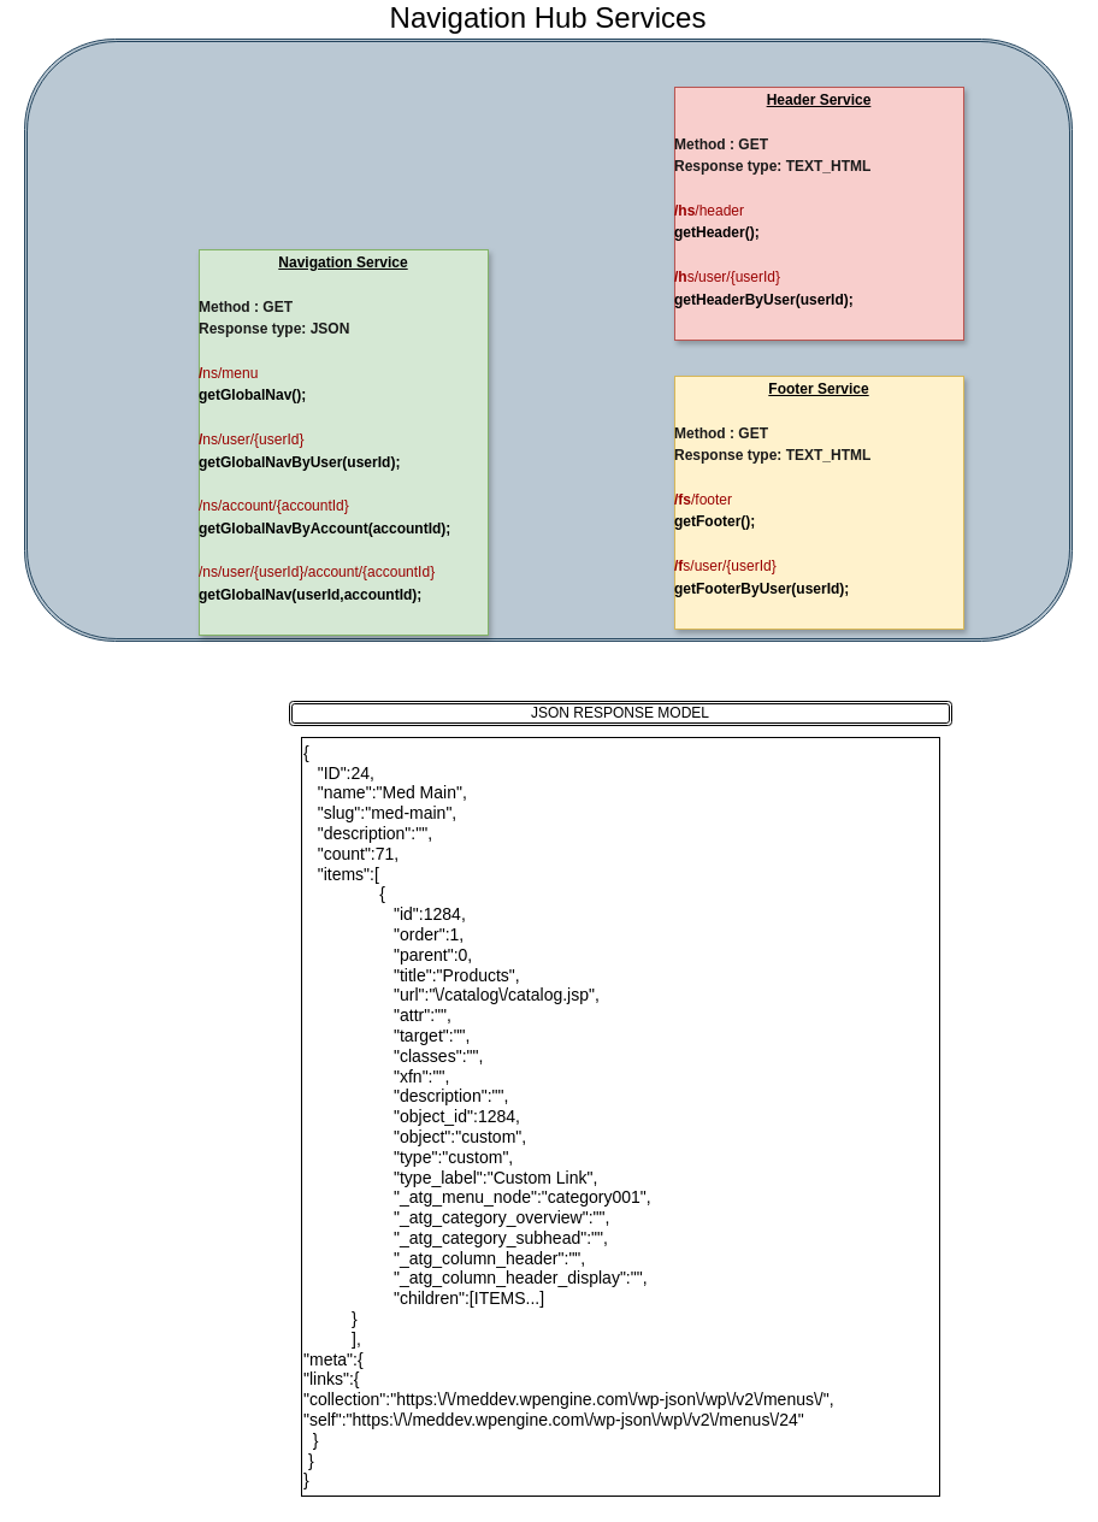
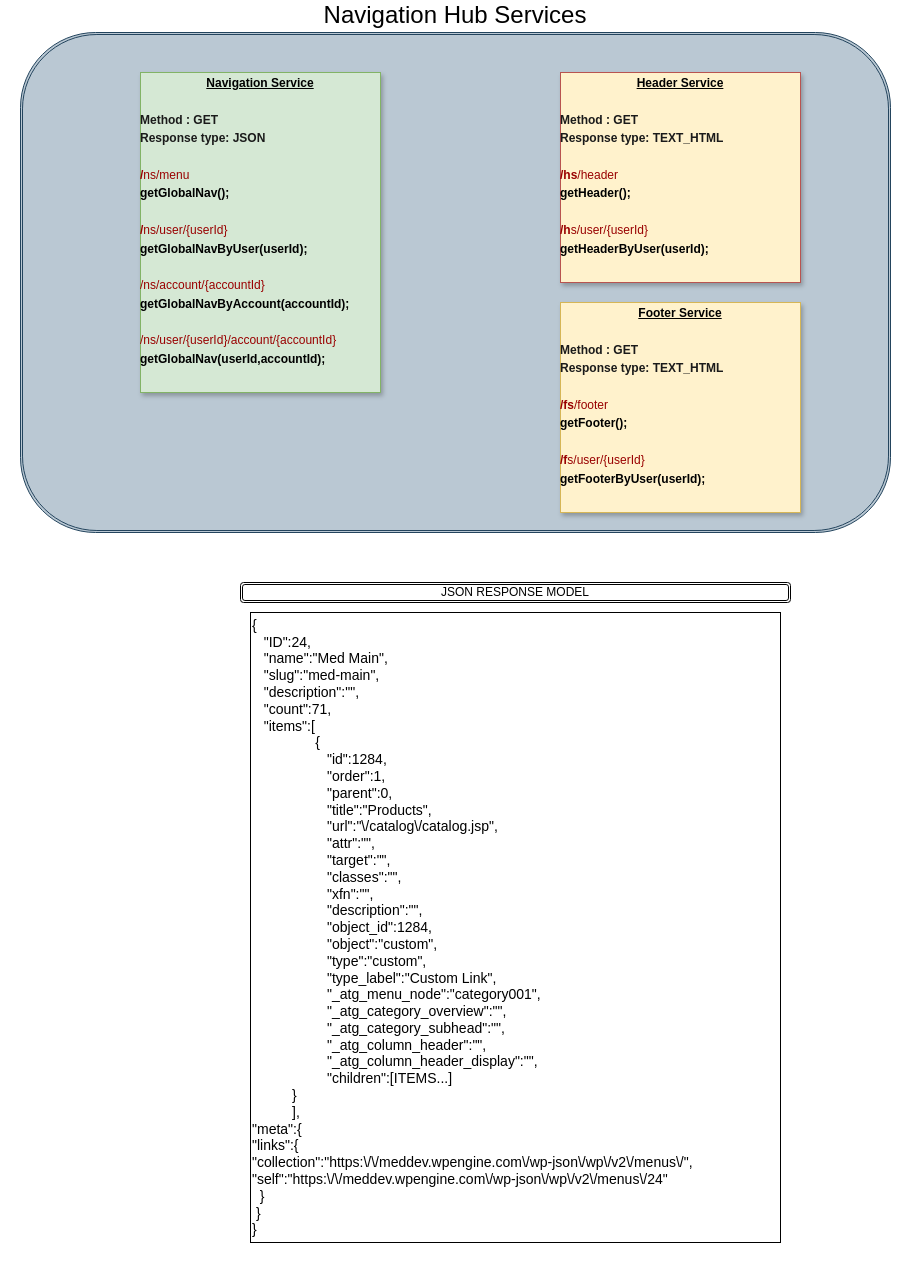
- <mxCell id="4" value="&lt;p style=&quot;margin: 4px 0px 0px ; text-align: center&quot;&gt;&lt;b&gt;&lt;u&gt;Header Service&lt;/u&gt;&lt;/b&gt;&lt;/p&gt;&lt;p style=&quot;margin: 4px 0px 0px ; text-align: center&quot;&gt;&lt;b&gt;&lt;u&gt;&lt;br&gt;&lt;/u&gt;&lt;/b&gt;&lt;/p&gt;&lt;p style=&quot;margin: 4px 0px 0px&quot;&gt;&lt;b&gt;&lt;font color=&quot;#1a1a1a&quot;&gt;Method : GET&lt;/font&gt;&lt;/b&gt;&lt;/p&gt;&lt;p style=&quot;margin: 4px 0px 0px&quot;&gt;&lt;b&gt;&lt;font color=&quot;#1a1a1a&quot;&gt;Response type: TEXT_HTML&lt;/font&gt;&lt;/b&gt;&lt;/p&gt;&lt;p style=&quot;margin: 0px ; margin-top: 4px ; text-align: center ; text-decoration: underline&quot;&gt;&lt;b&gt;&lt;br&gt;&lt;/b&gt;&lt;/p&gt;&lt;p style=&quot;margin: 4px 0px 0px&quot;&gt;&lt;font color=&quot;#990000&quot;&gt;&lt;b&gt;/hs&lt;/b&gt;/header&lt;/font&gt;&lt;/p&gt;&lt;p style=&quot;margin: 4px 0px 0px&quot;&gt;&lt;b&gt;getHeader();&lt;/b&gt;&lt;/p&gt;&lt;p style=&quot;margin: 4px 0px 0px&quot;&gt;&lt;b&gt;&lt;br&gt;&lt;/b&gt;&lt;/p&gt;&lt;p style=&quot;margin: 4px 0px 0px&quot;&gt;&lt;font color=&quot;#990000&quot;&gt;&lt;b&gt;/h&lt;/b&gt;s/user/{userId}&lt;/font&gt;&lt;/p&gt;&lt;p style=&quot;margin: 4px 0px 0px&quot;&gt;&lt;b&gt;getHeaderByUser(userId);&lt;/b&gt;&lt;/p&gt;&lt;p style=&quot;margin: 4px 0px 0px&quot;&gt;&lt;b&gt;&lt;br&gt;&lt;/b&gt;&lt;/p&gt;&lt;p style=&quot;margin: 4px 0px 0px&quot;&gt;&lt;br&gt;&lt;/p&gt;" style="verticalAlign=top;align=left;overflow=fill;fontSize=12;fontFamily=Helvetica;html=1;strokeColor=#b85450;shadow=1;fillColor=#f8cecc;" vertex="1" parent="1"><mxGeometry x="560" y="60" width="240" height="210" as="geometry" /></mxCell>
+ <mxCell id="4" value="&lt;p style=&quot;margin: 4px 0px 0px ; text-align: center&quot;&gt;&lt;b&gt;&lt;u&gt;Header Service&lt;/u&gt;&lt;/b&gt;&lt;/p&gt;&lt;p style=&quot;margin: 4px 0px 0px ; text-align: center&quot;&gt;&lt;b&gt;&lt;u&gt;&lt;br&gt;&lt;/u&gt;&lt;/b&gt;&lt;/p&gt;&lt;p style=&quot;margin: 4px 0px 0px&quot;&gt;&lt;b&gt;&lt;font color=&quot;#1a1a1a&quot;&gt;Method : GET&lt;/font&gt;&lt;/b&gt;&lt;/p&gt;&lt;p style=&quot;margin: 4px 0px 0px&quot;&gt;&lt;b&gt;&lt;font color=&quot;#1a1a1a&quot;&gt;Response type: TEXT_HTML&lt;/font&gt;&lt;/b&gt;&lt;/p&gt;&lt;p style=&quot;margin: 0px ; margin-top: 4px ; text-align: center ; text-decoration: underline&quot;&gt;&lt;b&gt;&lt;br&gt;&lt;/b&gt;&lt;/p&gt;&lt;p style=&quot;margin: 4px 0px 0px&quot;&gt;&lt;font color=&quot;#990000&quot;&gt;&lt;b&gt;/hs&lt;/b&gt;/header&lt;/font&gt;&lt;/p&gt;&lt;p style=&quot;margin: 4px 0px 0px&quot;&gt;&lt;b&gt;getHeader();&lt;/b&gt;&lt;/p&gt;&lt;p style=&quot;margin: 4px 0px 0px&quot;&gt;&lt;b&gt;&lt;br&gt;&lt;/b&gt;&lt;/p&gt;&lt;p style=&quot;margin: 4px 0px 0px&quot;&gt;&lt;font color=&quot;#990000&quot;&gt;&lt;b&gt;/h&lt;/b&gt;s/user/{userId}&lt;/font&gt;&lt;/p&gt;&lt;p style=&quot;margin: 4px 0px 0px&quot;&gt;&lt;b&gt;getHeaderByUser(userId);&lt;/b&gt;&lt;/p&gt;&lt;p style=&quot;margin: 4px 0px 0px&quot;&gt;&lt;b&gt;&lt;br&gt;&lt;/b&gt;&lt;/p&gt;&lt;p style=&quot;margin: 4px 0px 0px&quot;&gt;&lt;br&gt;&lt;/p&gt;" style="verticalAlign=top;align=left;overflow=fill;fontSize=12;fontFamily=Helvetica;html=1;strokeColor=#b85450;shadow=1;fillColor=#fff2cc;" vertex="1" parent="1"><mxGeometry x="560" y="60" width="240" height="210" as="geometry" /></mxCell>
- <mxCell id="3" value="&lt;p style=&quot;margin: 4px 0px 0px ; text-align: center&quot;&gt;&lt;b&gt;&lt;u&gt;Navigation Service&lt;/u&gt;&lt;/b&gt;&lt;/p&gt;&lt;p style=&quot;margin: 4px 0px 0px ; text-align: center&quot;&gt;&lt;b&gt;&lt;u&gt;&lt;br&gt;&lt;/u&gt;&lt;/b&gt;&lt;/p&gt;&lt;p style=&quot;margin: 4px 0px 0px&quot;&gt;&lt;b&gt;&lt;font color=&quot;#1a1a1a&quot;&gt;Method : GET&lt;/font&gt;&lt;/b&gt;&lt;/p&gt;&lt;p style=&quot;margin: 4px 0px 0px&quot;&gt;&lt;b&gt;&lt;font color=&quot;#1a1a1a&quot;&gt;Response type: JSON&lt;/font&gt;&lt;/b&gt;&lt;/p&gt;&lt;p style=&quot;margin: 0px ; margin-top: 4px ; text-align: center ; text-decoration: underline&quot;&gt;&lt;b&gt;&lt;br&gt;&lt;/b&gt;&lt;/p&gt;&lt;p style=&quot;margin: 4px 0px 0px&quot;&gt;&lt;font color=&quot;#990000&quot;&gt;&lt;b&gt;/&lt;/b&gt;ns/menu&lt;/font&gt;&lt;/p&gt;&lt;p style=&quot;margin: 4px 0px 0px&quot;&gt;&lt;b&gt;getGlobalNav();&lt;/b&gt;&lt;/p&gt;&lt;p style=&quot;margin: 4px 0px 0px&quot;&gt;&lt;b&gt;&lt;br&gt;&lt;/b&gt;&lt;/p&gt;&lt;p style=&quot;margin: 4px 0px 0px&quot;&gt;&lt;font color=&quot;#990000&quot;&gt;&lt;b&gt;/&lt;/b&gt;ns/user/{userId}&lt;/font&gt;&lt;/p&gt;&lt;p style=&quot;margin: 4px 0px 0px&quot;&gt;&lt;b&gt;getGlobalNavByUser(userId);&lt;/b&gt;&lt;/p&gt;&lt;p style=&quot;margin: 4px 0px 0px&quot;&gt;&lt;b&gt;&lt;br&gt;&lt;/b&gt;&lt;/p&gt;&lt;p style=&quot;margin: 4px 0px 0px&quot;&gt;&lt;font color=&quot;#990000&quot;&gt;/ns/account/{accountId}&lt;/font&gt;&lt;/p&gt;&lt;p style=&quot;margin: 4px 0px 0px&quot;&gt;&lt;b&gt;getGlobalNavByAccount(accountId);&lt;/b&gt;&lt;/p&gt;&lt;p style=&quot;margin: 4px 0px 0px&quot;&gt;&lt;b&gt;&lt;br&gt;&lt;/b&gt;&lt;/p&gt;&lt;p style=&quot;margin: 4px 0px 0px&quot;&gt;&lt;font color=&quot;#990000&quot;&gt;/ns/user/{userId}/account/{accountId}&lt;/font&gt;&lt;/p&gt;&lt;p style=&quot;margin: 4px 0px 0px&quot;&gt;&lt;b&gt;getGlobalNav(userId,accountId);&lt;/b&gt;&lt;/p&gt;" style="verticalAlign=top;align=left;overflow=fill;fontSize=12;fontFamily=Helvetica;html=1;strokeColor=#82b366;shadow=1;fillColor=#d5e8d4;" parent="1" vertex="1"><mxGeometry x="165" y="195" width="240" height="320" as="geometry" /></mxCell>
+ <mxCell id="3" value="&lt;p style=&quot;margin: 4px 0px 0px ; text-align: center&quot;&gt;&lt;b&gt;&lt;u&gt;Navigation Service&lt;/u&gt;&lt;/b&gt;&lt;/p&gt;&lt;p style=&quot;margin: 4px 0px 0px ; text-align: center&quot;&gt;&lt;b&gt;&lt;u&gt;&lt;br&gt;&lt;/u&gt;&lt;/b&gt;&lt;/p&gt;&lt;p style=&quot;margin: 4px 0px 0px&quot;&gt;&lt;b&gt;&lt;font color=&quot;#1a1a1a&quot;&gt;Method : GET&lt;/font&gt;&lt;/b&gt;&lt;/p&gt;&lt;p style=&quot;margin: 4px 0px 0px&quot;&gt;&lt;b&gt;&lt;font color=&quot;#1a1a1a&quot;&gt;Response type: JSON&lt;/font&gt;&lt;/b&gt;&lt;/p&gt;&lt;p style=&quot;margin: 0px ; margin-top: 4px ; text-align: center ; text-decoration: underline&quot;&gt;&lt;b&gt;&lt;br&gt;&lt;/b&gt;&lt;/p&gt;&lt;p style=&quot;margin: 4px 0px 0px&quot;&gt;&lt;font color=&quot;#990000&quot;&gt;&lt;b&gt;/&lt;/b&gt;ns/menu&lt;/font&gt;&lt;/p&gt;&lt;p style=&quot;margin: 4px 0px 0px&quot;&gt;&lt;b&gt;getGlobalNav();&lt;/b&gt;&lt;/p&gt;&lt;p style=&quot;margin: 4px 0px 0px&quot;&gt;&lt;b&gt;&lt;br&gt;&lt;/b&gt;&lt;/p&gt;&lt;p style=&quot;margin: 4px 0px 0px&quot;&gt;&lt;font color=&quot;#990000&quot;&gt;&lt;b&gt;/&lt;/b&gt;ns/user/{userId}&lt;/font&gt;&lt;/p&gt;&lt;p style=&quot;margin: 4px 0px 0px&quot;&gt;&lt;b&gt;getGlobalNavByUser(userId);&lt;/b&gt;&lt;/p&gt;&lt;p style=&quot;margin: 4px 0px 0px&quot;&gt;&lt;b&gt;&lt;br&gt;&lt;/b&gt;&lt;/p&gt;&lt;p style=&quot;margin: 4px 0px 0px&quot;&gt;&lt;font color=&quot;#990000&quot;&gt;/ns/account/{accountId}&lt;/font&gt;&lt;/p&gt;&lt;p style=&quot;margin: 4px 0px 0px&quot;&gt;&lt;b&gt;getGlobalNavByAccount(accountId);&lt;/b&gt;&lt;/p&gt;&lt;p style=&quot;margin: 4px 0px 0px&quot;&gt;&lt;b&gt;&lt;br&gt;&lt;/b&gt;&lt;/p&gt;&lt;p style=&quot;margin: 4px 0px 0px&quot;&gt;&lt;font color=&quot;#990000&quot;&gt;/ns/user/{userId}/account/{accountId}&lt;/font&gt;&lt;/p&gt;&lt;p style=&quot;margin: 4px 0px 0px&quot;&gt;&lt;b&gt;getGlobalNav(userId,accountId);&lt;/b&gt;&lt;/p&gt;" style="verticalAlign=top;align=left;overflow=fill;fontSize=12;fontFamily=Helvetica;html=1;strokeColor=#82b366;shadow=1;fillColor=#d5e8d4;" parent="1" vertex="1"><mxGeometry x="140" y="60" width="240" height="320" as="geometry" /></mxCell>
- <mxCell id="5" value="&lt;p style=&quot;margin: 4px 0px 0px ; text-align: center&quot;&gt;&lt;b&gt;&lt;u&gt;Footer Service&lt;/u&gt;&lt;/b&gt;&lt;/p&gt;&lt;p style=&quot;margin: 4px 0px 0px ; text-align: center&quot;&gt;&lt;b&gt;&lt;u&gt;&lt;br&gt;&lt;/u&gt;&lt;/b&gt;&lt;/p&gt;&lt;p style=&quot;margin: 4px 0px 0px&quot;&gt;&lt;b&gt;&lt;font color=&quot;#1a1a1a&quot;&gt;Method : GET&lt;/font&gt;&lt;/b&gt;&lt;/p&gt;&lt;p style=&quot;margin: 4px 0px 0px&quot;&gt;&lt;b&gt;&lt;font color=&quot;#1a1a1a&quot;&gt;Response type: TEXT_HTML&lt;/font&gt;&lt;/b&gt;&lt;/p&gt;&lt;p style=&quot;margin: 0px ; margin-top: 4px ; text-align: center ; text-decoration: underline&quot;&gt;&lt;b&gt;&lt;br&gt;&lt;/b&gt;&lt;/p&gt;&lt;p style=&quot;margin: 4px 0px 0px&quot;&gt;&lt;font color=&quot;#990000&quot;&gt;&lt;b&gt;/fs&lt;/b&gt;/footer&lt;/font&gt;&lt;/p&gt;&lt;p style=&quot;margin: 4px 0px 0px&quot;&gt;&lt;b&gt;getFooter();&lt;/b&gt;&lt;/p&gt;&lt;p style=&quot;margin: 4px 0px 0px&quot;&gt;&lt;b&gt;&lt;br&gt;&lt;/b&gt;&lt;/p&gt;&lt;p style=&quot;margin: 4px 0px 0px&quot;&gt;&lt;font color=&quot;#990000&quot;&gt;&lt;b&gt;/f&lt;/b&gt;s/user/{userId}&lt;/font&gt;&lt;/p&gt;&lt;p style=&quot;margin: 4px 0px 0px&quot;&gt;&lt;b&gt;getFooterByUser(userId);&lt;/b&gt;&lt;/p&gt;&lt;p style=&quot;margin: 4px 0px 0px&quot;&gt;&lt;b&gt;&lt;br&gt;&lt;/b&gt;&lt;/p&gt;&lt;p style=&quot;margin: 4px 0px 0px&quot;&gt;&lt;br&gt;&lt;/p&gt;" style="verticalAlign=top;align=left;overflow=fill;fontSize=12;fontFamily=Helvetica;html=1;strokeColor=#d6b656;shadow=1;fillColor=#fff2cc;" vertex="1" parent="1"><mxGeometry x="560" y="300" width="240" height="210" as="geometry" /></mxCell>
+ <mxCell id="5" value="&lt;p style=&quot;margin: 4px 0px 0px ; text-align: center&quot;&gt;&lt;b&gt;&lt;u&gt;Footer Service&lt;/u&gt;&lt;/b&gt;&lt;/p&gt;&lt;p style=&quot;margin: 4px 0px 0px ; text-align: center&quot;&gt;&lt;b&gt;&lt;u&gt;&lt;br&gt;&lt;/u&gt;&lt;/b&gt;&lt;/p&gt;&lt;p style=&quot;margin: 4px 0px 0px&quot;&gt;&lt;b&gt;&lt;font color=&quot;#1a1a1a&quot;&gt;Method : GET&lt;/font&gt;&lt;/b&gt;&lt;/p&gt;&lt;p style=&quot;margin: 4px 0px 0px&quot;&gt;&lt;b&gt;&lt;font color=&quot;#1a1a1a&quot;&gt;Response type: TEXT_HTML&lt;/font&gt;&lt;/b&gt;&lt;/p&gt;&lt;p style=&quot;margin: 0px ; margin-top: 4px ; text-align: center ; text-decoration: underline&quot;&gt;&lt;b&gt;&lt;br&gt;&lt;/b&gt;&lt;/p&gt;&lt;p style=&quot;margin: 4px 0px 0px&quot;&gt;&lt;font color=&quot;#990000&quot;&gt;&lt;b&gt;/fs&lt;/b&gt;/footer&lt;/font&gt;&lt;/p&gt;&lt;p style=&quot;margin: 4px 0px 0px&quot;&gt;&lt;b&gt;getFooter();&lt;/b&gt;&lt;/p&gt;&lt;p style=&quot;margin: 4px 0px 0px&quot;&gt;&lt;b&gt;&lt;br&gt;&lt;/b&gt;&lt;/p&gt;&lt;p style=&quot;margin: 4px 0px 0px&quot;&gt;&lt;font color=&quot;#990000&quot;&gt;&lt;b&gt;/f&lt;/b&gt;s/user/{userId}&lt;/font&gt;&lt;/p&gt;&lt;p style=&quot;margin: 4px 0px 0px&quot;&gt;&lt;b&gt;getFooterByUser(userId);&lt;/b&gt;&lt;/p&gt;&lt;p style=&quot;margin: 4px 0px 0px&quot;&gt;&lt;b&gt;&lt;br&gt;&lt;/b&gt;&lt;/p&gt;&lt;p style=&quot;margin: 4px 0px 0px&quot;&gt;&lt;br&gt;&lt;/p&gt;" style="verticalAlign=top;align=left;overflow=fill;fontSize=12;fontFamily=Helvetica;html=1;strokeColor=#d6b656;shadow=1;fillColor=#fff2cc;" vertex="1" parent="1"><mxGeometry x="560" y="290" width="240" height="210" as="geometry" /></mxCell>
